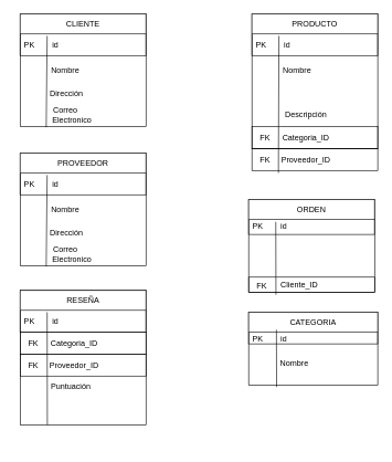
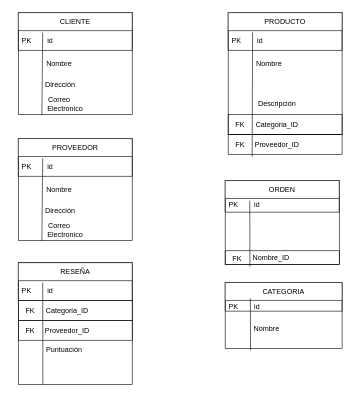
- <mxCell id="25" value="Cliente_ID&amp;nbsp; &amp;nbsp; &amp;nbsp; &amp;nbsp; &amp;nbsp; &amp;nbsp;" style="text;html=1;strokeColor=default;fillColor=none;align=center;verticalAlign=middle;whiteSpace=wrap;rounded=0;" vertex="1" parent="21"><mxGeometry y="117.173" width="190.25" height="22.827" as="geometry" /></mxCell>
+ <mxCell id="25" value="Nombre_ID&amp;nbsp; &amp;nbsp; &amp;nbsp; &amp;nbsp; &amp;nbsp; &amp;nbsp;" style="text;html=1;strokeColor=default;fillColor=none;align=center;verticalAlign=middle;whiteSpace=wrap;rounded=0;" vertex="1" parent="21"><mxGeometry y="117.173" width="190.25" height="22.827" as="geometry" /></mxCell>
